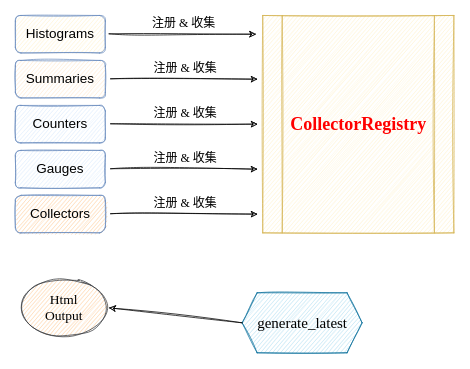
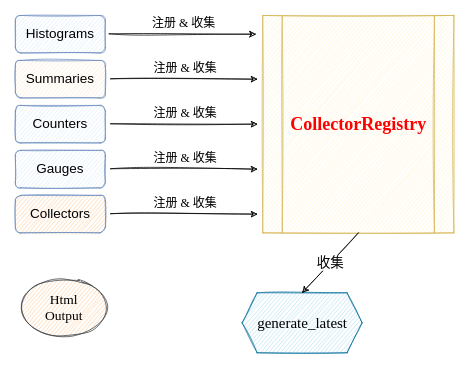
- <mxCell id="4" value="Histograms" style="rounded=1;whiteSpace=wrap;html=1;sketch=1;fillColor=#fff2cc;strokeColor=#6c8ebf;fontSize=18;" parent="1" vertex="1"><mxGeometry x="20" y="20" width="120" height="50" as="geometry" /></mxCell>
+ <mxCell id="4" value="Histograms" style="rounded=1;whiteSpace=wrap;html=1;sketch=1;fillColor=#dae8fc;strokeColor=#6c8ebf;fontSize=18;" parent="1" vertex="1"><mxGeometry x="20" y="20" width="120" height="50" as="geometry" /></mxCell>
+ <mxCell id="10" value="收集" style="endArrow=classic;html=1;fontFamily=Times New Roman;fontSize=18;fontColor=#000000;sketch=1;entryX=0.5;entryY=0;entryDx=0;entryDy=0;exitX=0.5;exitY=1;exitDx=0;exitDy=0;" parent="1" source="8" target="9" edge="1"><mxGeometry width="50" height="50" relative="1" as="geometry"><mxPoint x="617.5" y="440" as="sourcePoint" /><mxPoint x="527.5" y="190" as="targetPoint" /></mxGeometry></mxCell>
- <mxCell id="12" value="" style="endArrow=classic;html=1;fontFamily=Times New Roman;fontSize=18;fontColor=#000000;sketch=1;exitX=0;exitY=0.5;exitDx=0;exitDy=0;entryX=1;entryY=0.5;entryDx=0;entryDy=0;" parent="1" source="9" target="11" edge="1"><mxGeometry width="50" height="50" relative="1" as="geometry"><mxPoint x="400" y="300" as="sourcePoint" /><mxPoint x="450" y="250" as="targetPoint" /></mxGeometry></mxCell>
